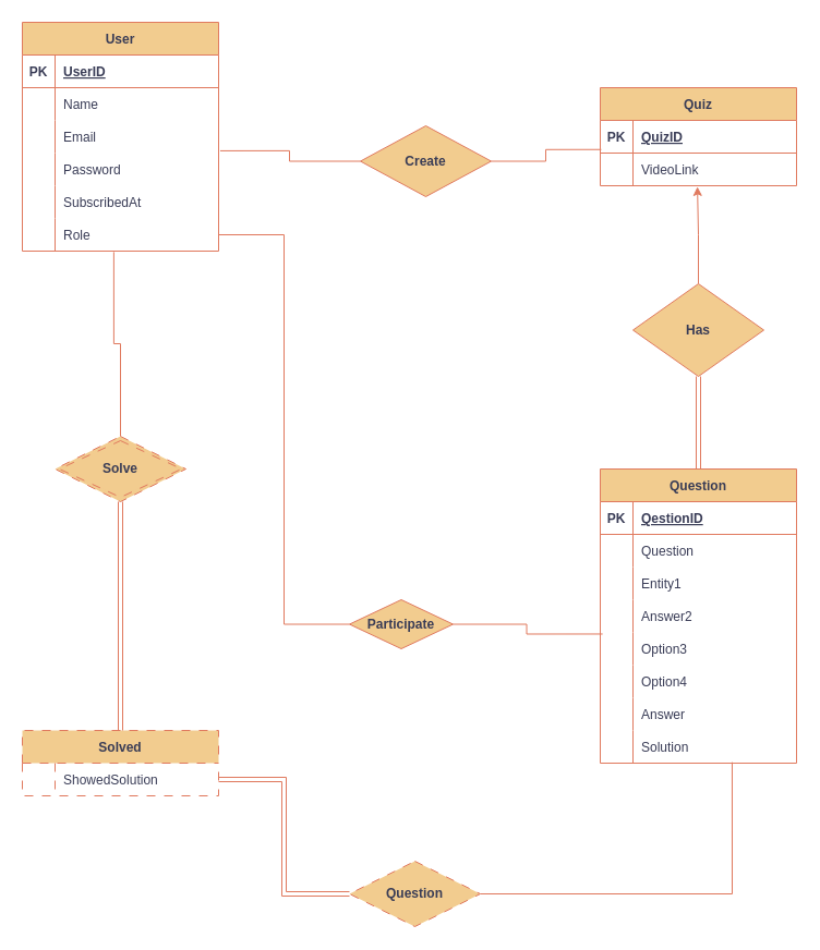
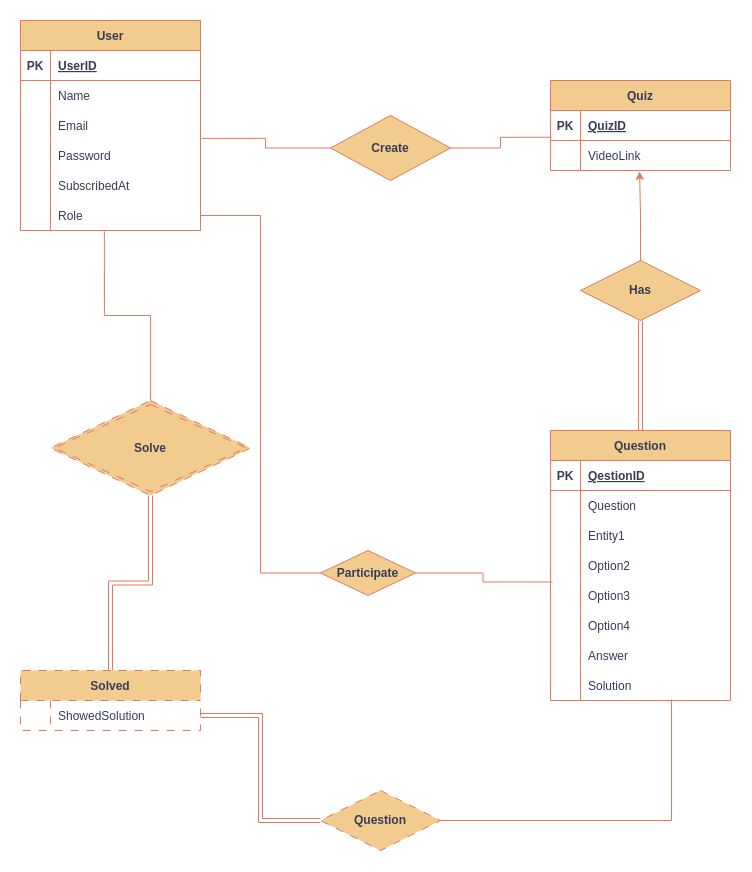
- <mxCell id="58" value="&lt;b&gt;Has&lt;/b&gt;" style="shape=rhombus;perimeter=rhombusPerimeter;whiteSpace=wrap;html=1;align=center;rounded=0;strokeColor=#E07A5F;fontColor=#393C56;fillColor=#F2CC8F;" vertex="1" parent="1"><mxGeometry x="580" y="260" width="120" height="85" as="geometry" /></mxCell>
+ <mxCell id="58" value="&lt;b&gt;Has&lt;/b&gt;" style="shape=rhombus;perimeter=rhombusPerimeter;whiteSpace=wrap;html=1;align=center;rounded=0;strokeColor=#E07A5F;fontColor=#393C56;fillColor=#F2CC8F;" vertex="1" parent="1"><mxGeometry x="580" y="260" width="120" height="60" as="geometry" /></mxCell>
- <mxCell id="68" value="&lt;b&gt;Solve&lt;/b&gt;" style="shape=rhombus;double=1;perimeter=rhombusPerimeter;whiteSpace=wrap;html=1;align=center;rounded=0;dashed=1;dashPattern=8 8;strokeColor=#E07A5F;fontColor=#393C56;fillColor=#F2CC8F;" vertex="1" parent="1"><mxGeometry x="50" y="400" width="120" height="60" as="geometry" /></mxCell>
+ <mxCell id="68" value="&lt;b&gt;Solve&lt;/b&gt;" style="shape=rhombus;double=1;perimeter=rhombusPerimeter;whiteSpace=wrap;html=1;align=center;rounded=0;dashed=1;dashPattern=8 8;strokeColor=#E07A5F;fontColor=#393C56;fillColor=#F2CC8F;" vertex="1" parent="1"><mxGeometry x="50" y="400" width="200" height="95" as="geometry" /></mxCell>
- <mxCell id="43" value="Answer2" style="shape=partialRectangle;connectable=0;fillColor=none;top=0;left=0;bottom=0;right=0;align=left;spacingLeft=6;overflow=hidden;rounded=0;strokeColor=#E07A5F;fontColor=#393C56;" vertex="1" parent="41"><mxGeometry x="30" width="150" height="30" as="geometry"><mxRectangle width="150" height="30" as="alternateBounds" /></mxGeometry></mxCell>
+ <mxCell id="43" value="Option2" style="shape=partialRectangle;connectable=0;fillColor=none;top=0;left=0;bottom=0;right=0;align=left;spacingLeft=6;overflow=hidden;rounded=0;strokeColor=#E07A5F;fontColor=#393C56;" vertex="1" parent="41"><mxGeometry x="30" width="150" height="30" as="geometry"><mxRectangle width="150" height="30" as="alternateBounds" /></mxGeometry></mxCell>
